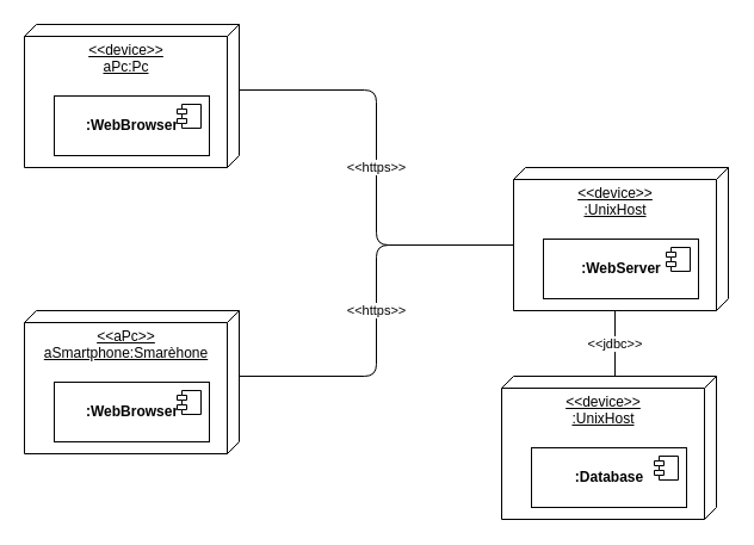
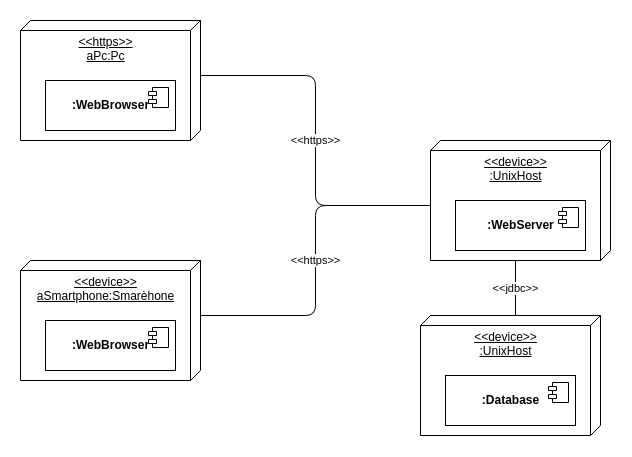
- <mxCell id="7" value="&amp;lt;&amp;lt;device&amp;gt;&amp;gt;&lt;br&gt;aPc:Pc" style="verticalAlign=top;align=center;spacingTop=8;spacingLeft=2;spacingRight=12;shape=cube;size=10;direction=south;fontStyle=4;html=1;" vertex="1" parent="1"><mxGeometry x="20" y="20" width="180" height="120" as="geometry" /></mxCell>
+ <mxCell id="7" value="&amp;lt;&amp;lt;https&amp;gt;&amp;gt;&lt;br&gt;aPc:Pc" style="verticalAlign=top;align=center;spacingTop=8;spacingLeft=2;spacingRight=12;shape=cube;size=10;direction=south;fontStyle=4;html=1;" vertex="1" parent="1"><mxGeometry x="20" y="20" width="180" height="120" as="geometry" /></mxCell>
- <mxCell id="14" value="&amp;lt;&amp;lt;aPc&amp;gt;&amp;gt;&lt;br&gt;aSmartphone:Smarèhone" style="verticalAlign=top;align=center;spacingTop=8;spacingLeft=2;spacingRight=12;shape=cube;size=10;direction=south;fontStyle=4;html=1;" vertex="1" parent="1"><mxGeometry x="20" y="260" width="180" height="120" as="geometry" /></mxCell>
+ <mxCell id="14" value="&amp;lt;&amp;lt;device&amp;gt;&amp;gt;&lt;br&gt;aSmartphone:Smarèhone" style="verticalAlign=top;align=center;spacingTop=8;spacingLeft=2;spacingRight=12;shape=cube;size=10;direction=south;fontStyle=4;html=1;" vertex="1" parent="1"><mxGeometry x="20" y="260" width="180" height="120" as="geometry" /></mxCell>
